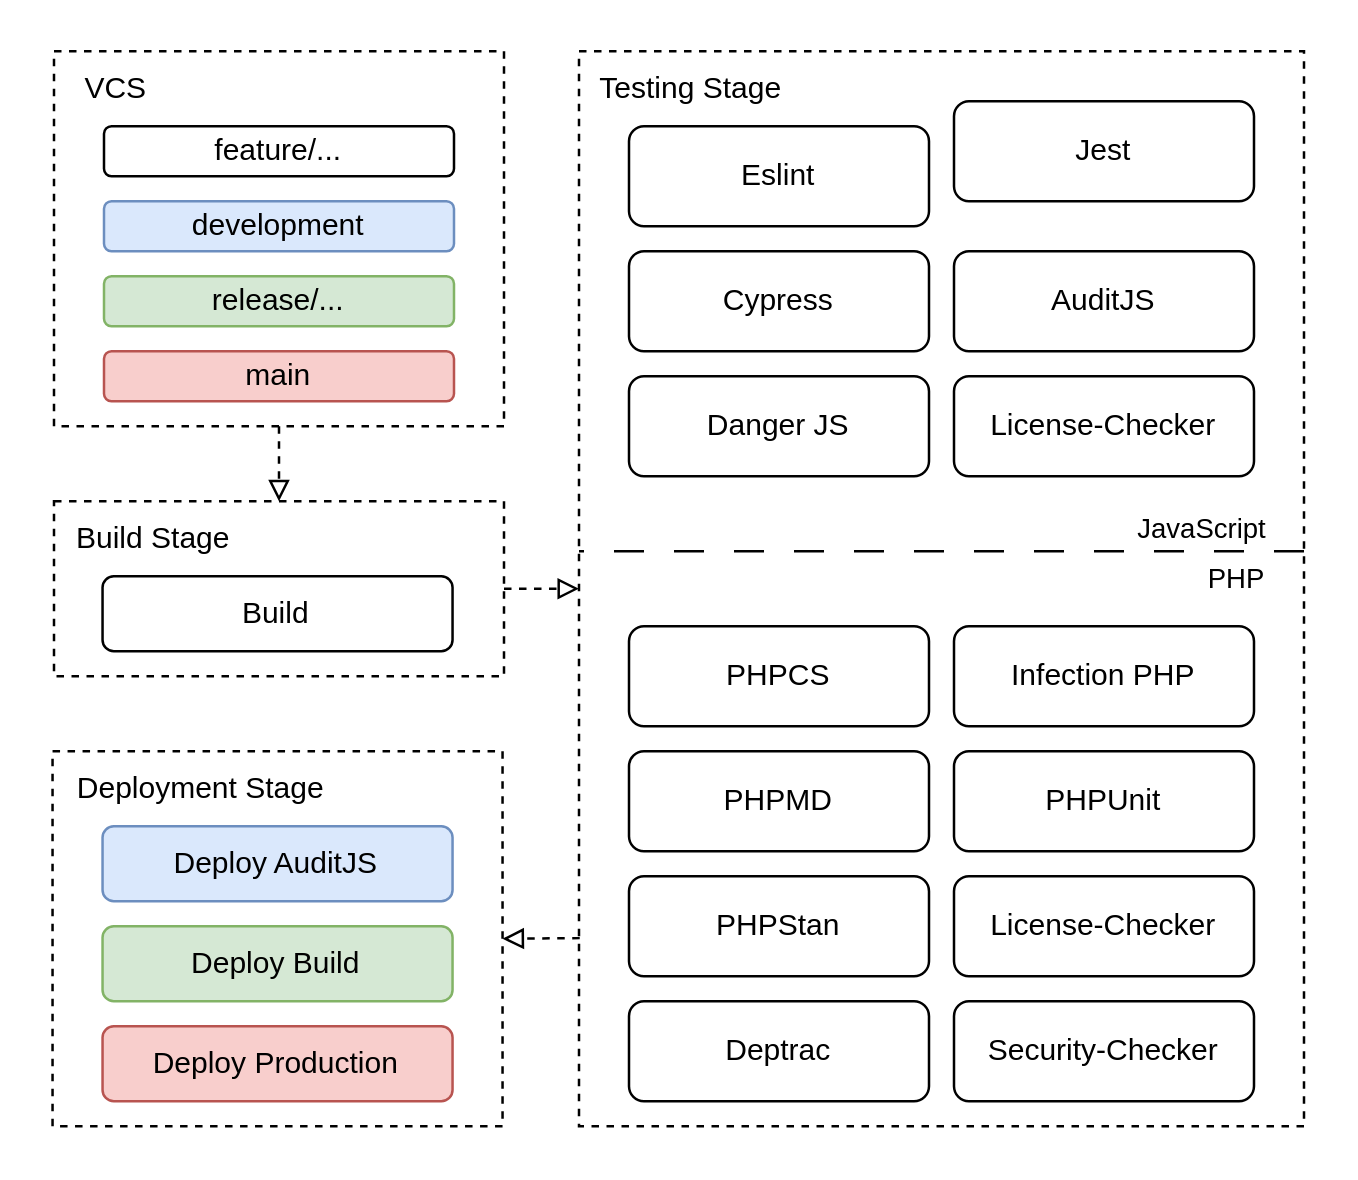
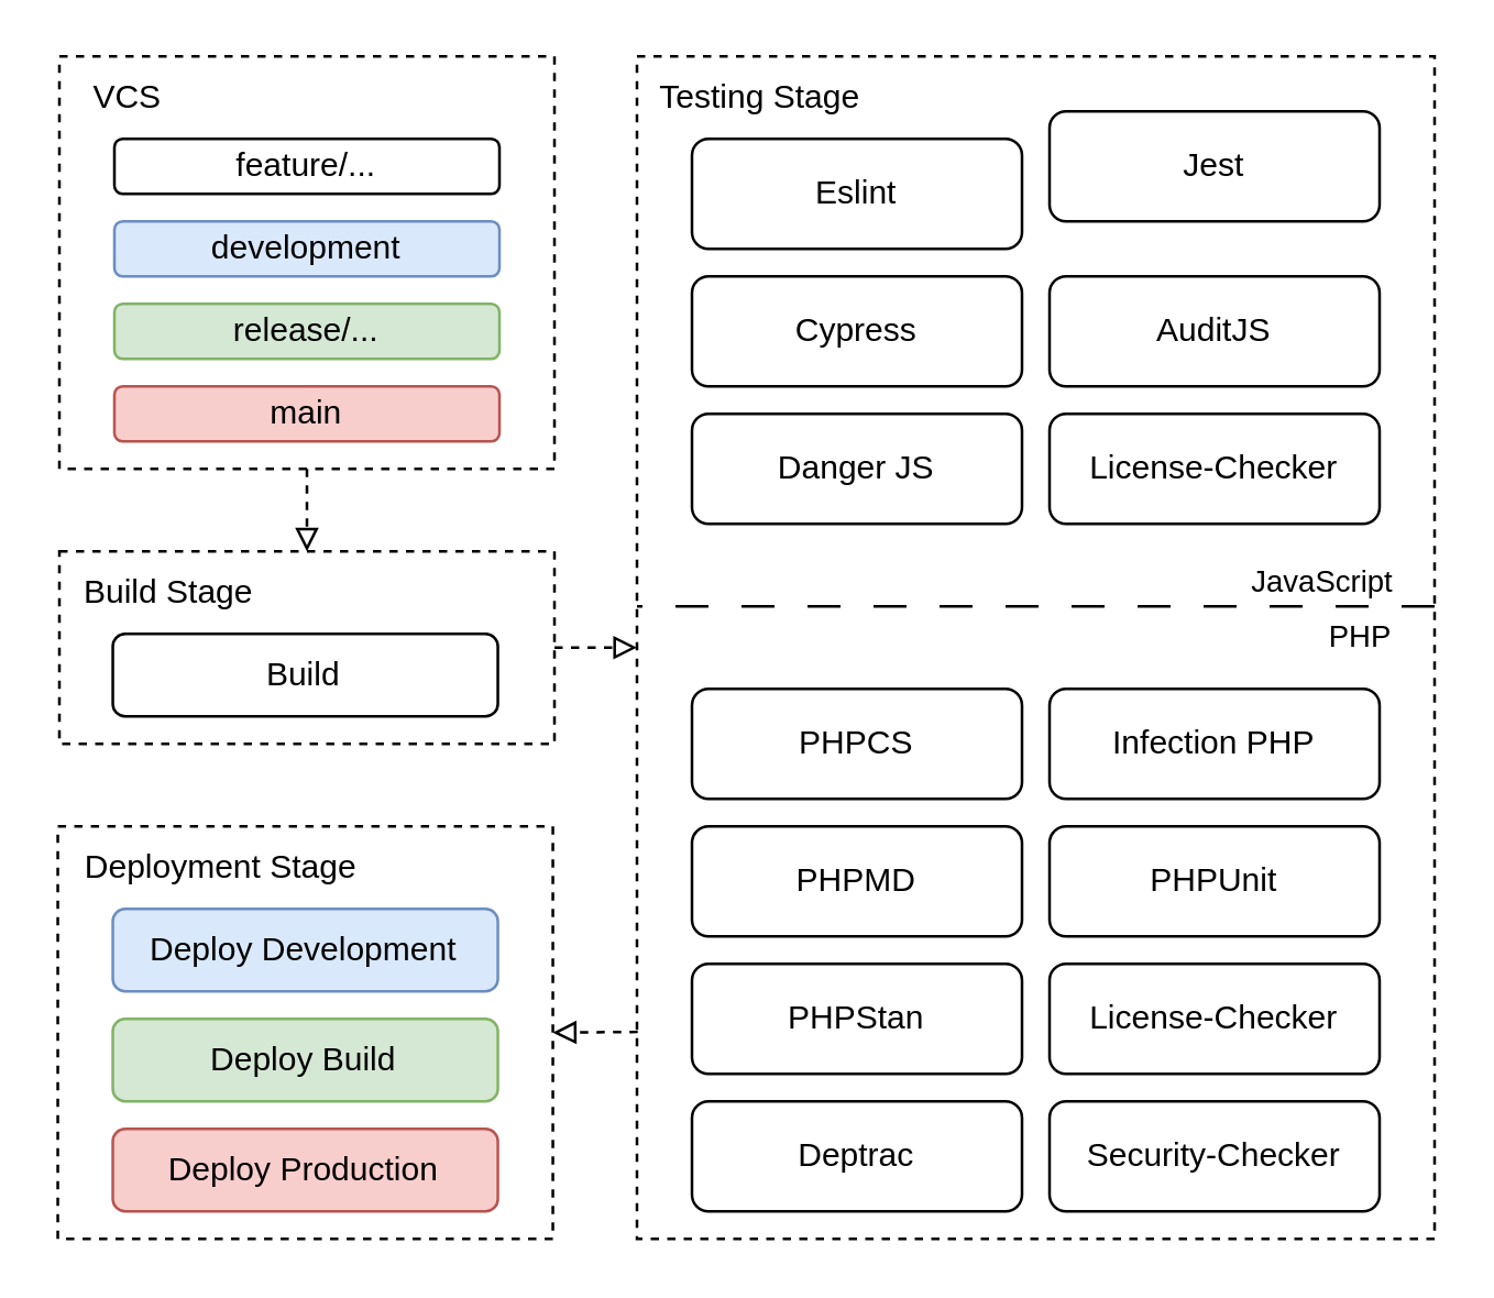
- <mxCell id="18" value="Deploy AuditJS" style="rounded=1;whiteSpace=wrap;html=1;fillColor=#dae8fc;strokeColor=#6c8ebf;" parent="1" vertex="1"><mxGeometry x="40.42" y="330" width="140" height="30" as="geometry" /></mxCell>
+ <mxCell id="18" value="Deploy Development" style="rounded=1;whiteSpace=wrap;html=1;fillColor=#dae8fc;strokeColor=#6c8ebf;" parent="1" vertex="1"><mxGeometry x="40.42" y="330" width="140" height="30" as="geometry" /></mxCell>
